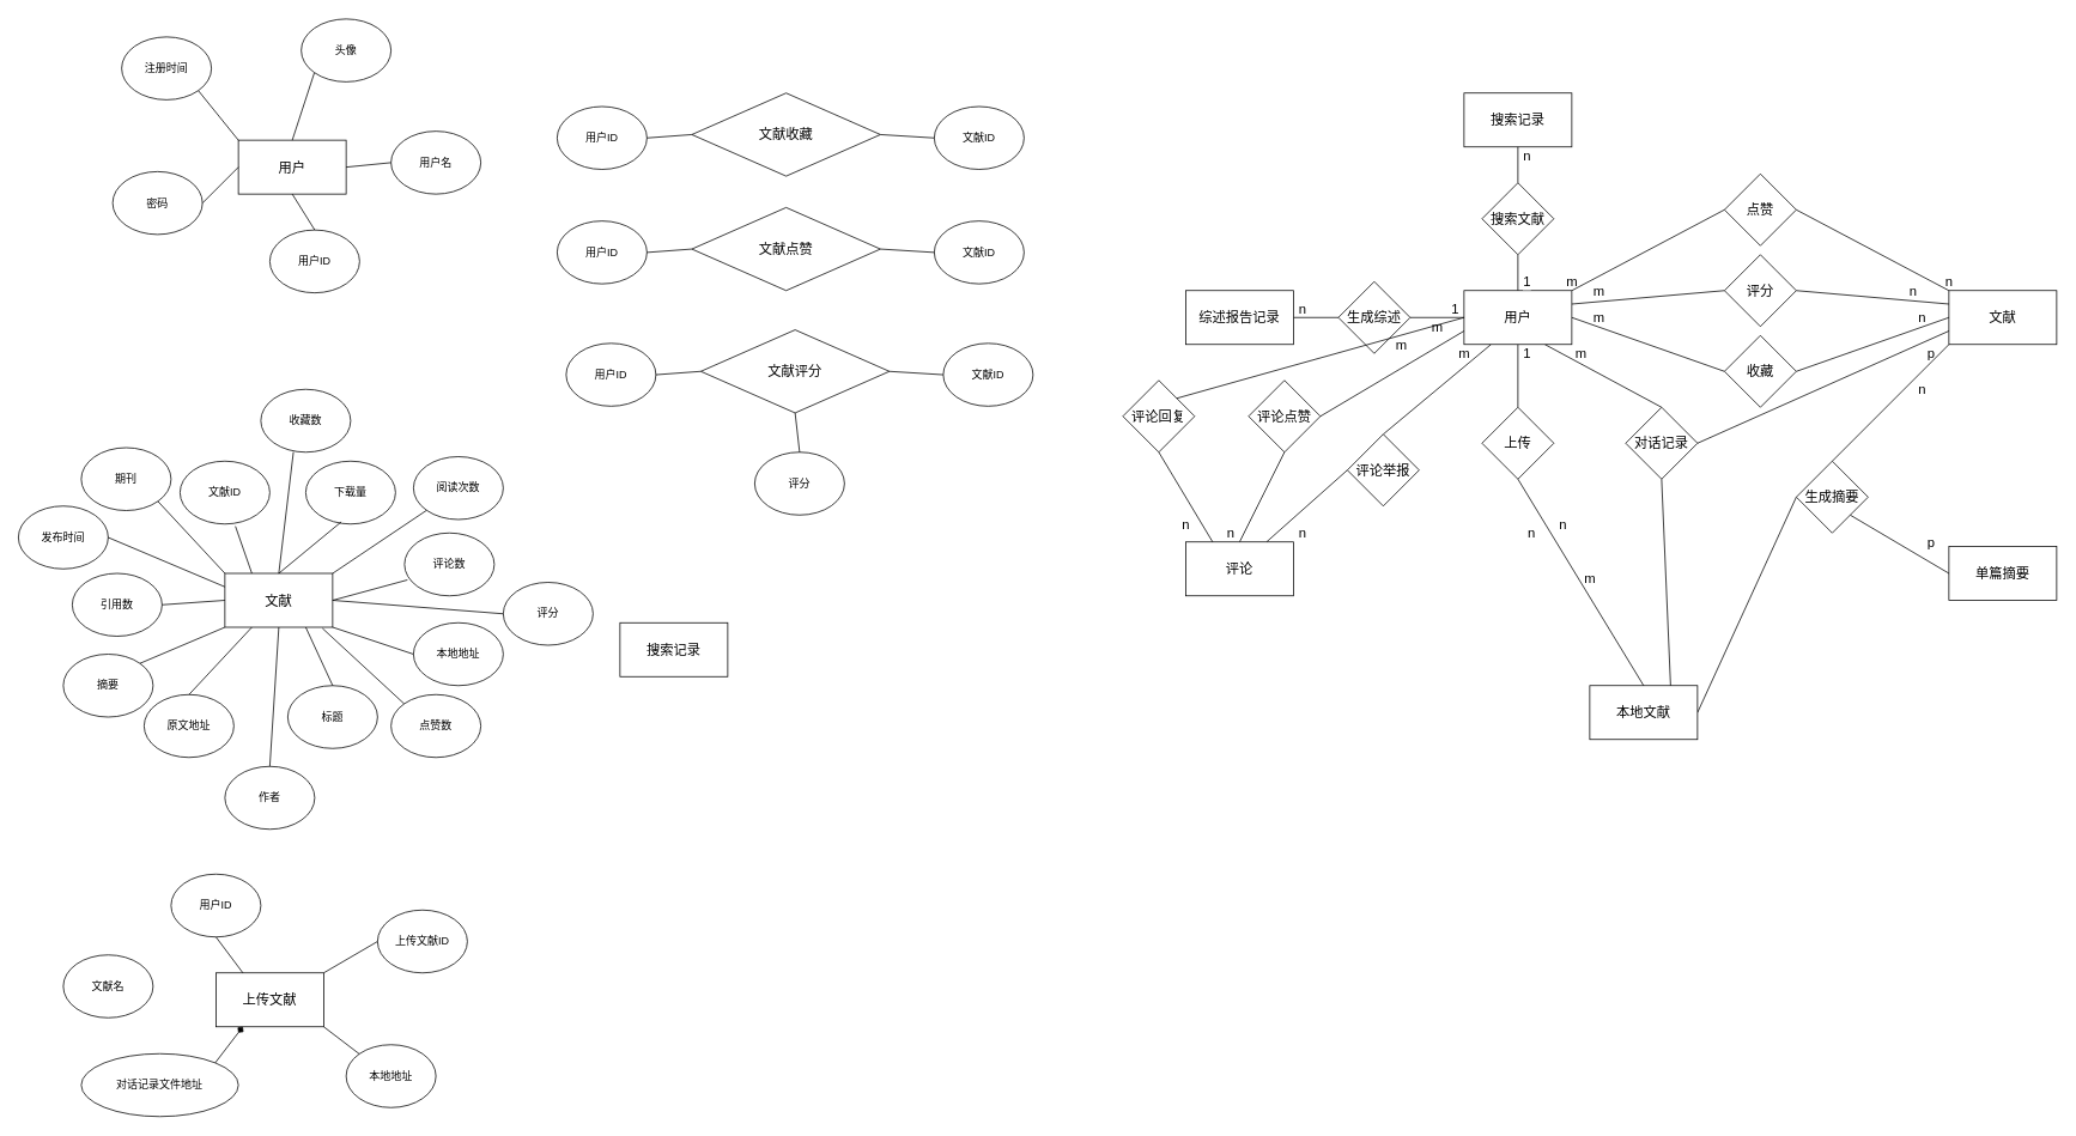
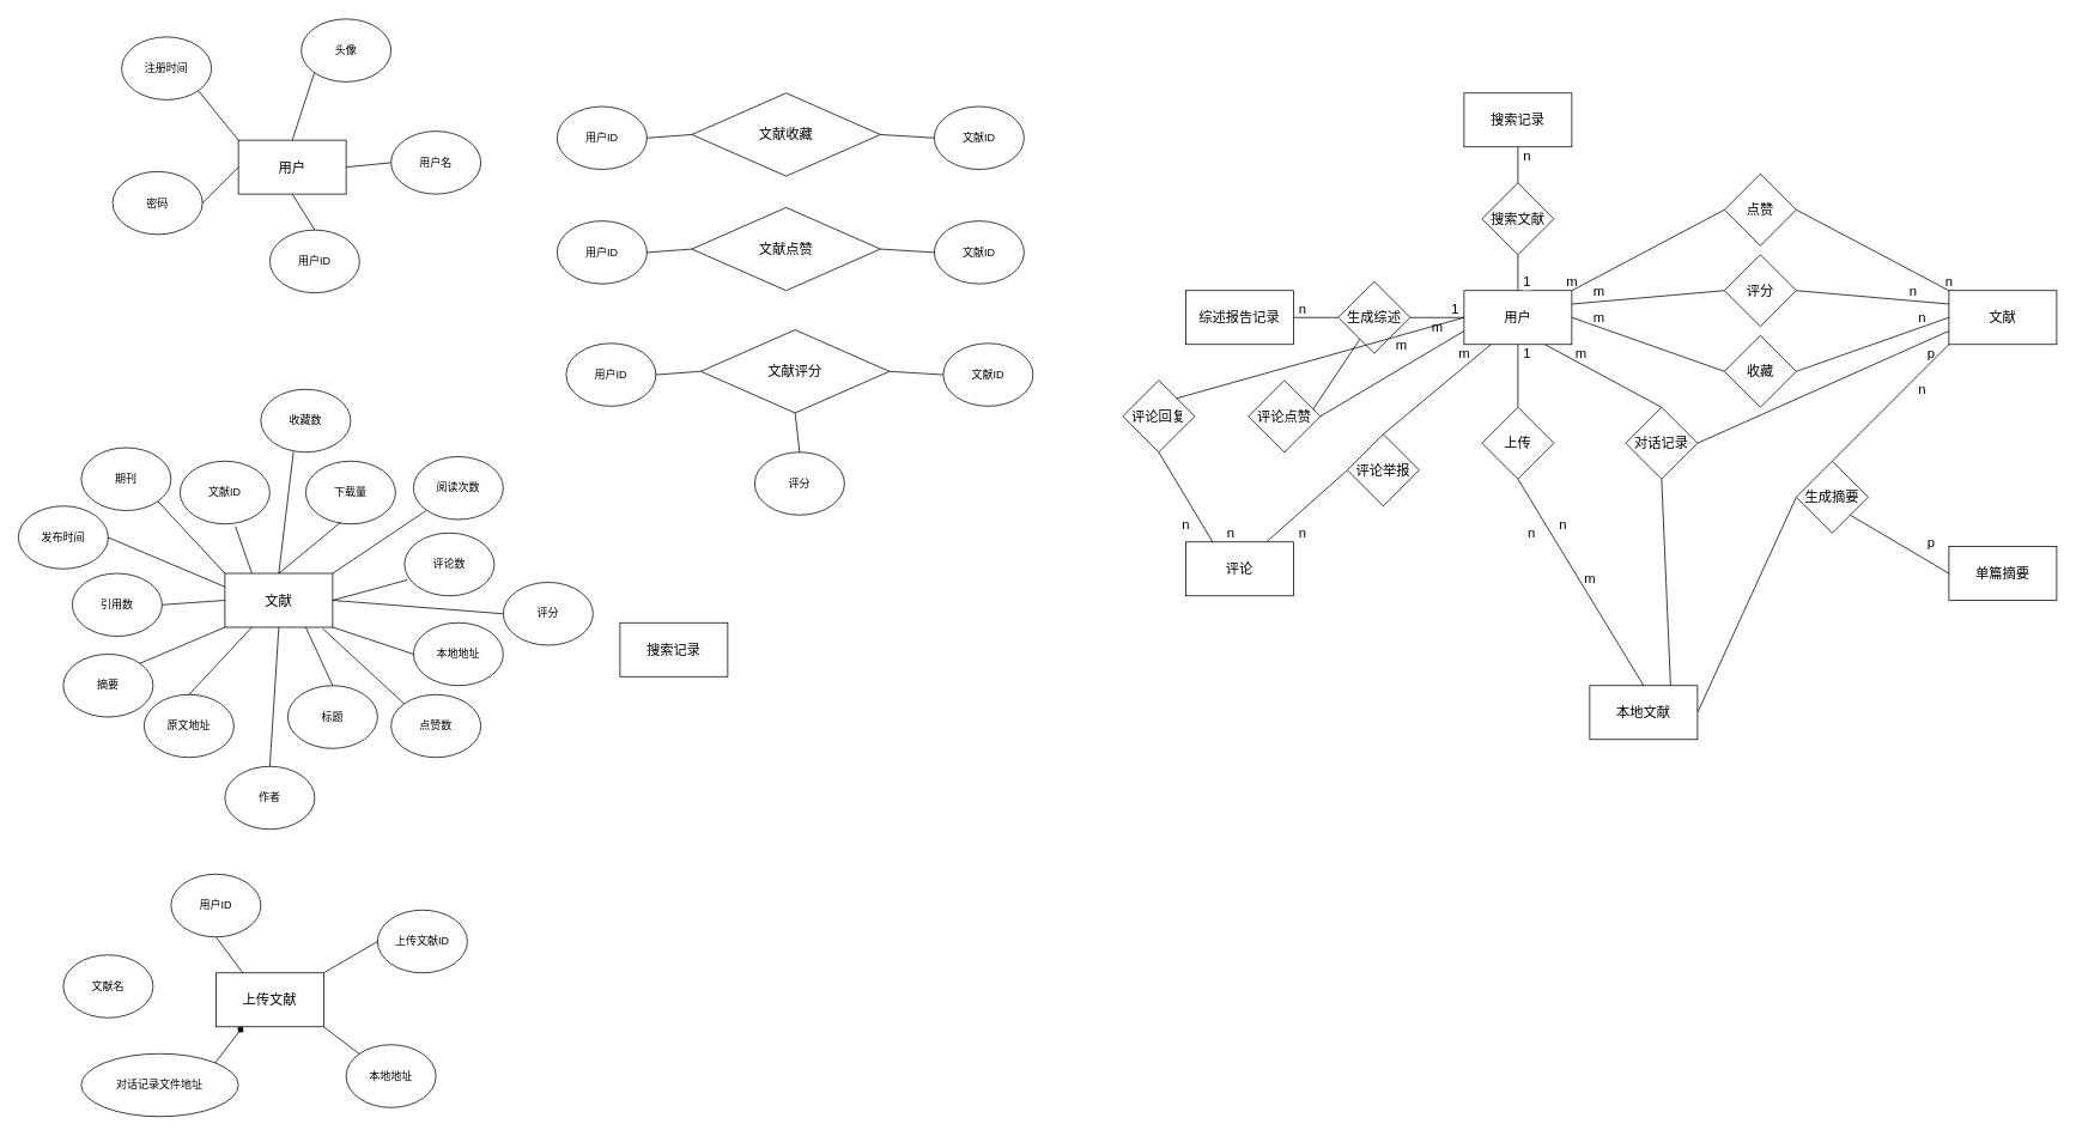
- <mxCell id="53" style="edgeStyle=none;rounded=0;orthogonalLoop=1;jettySize=auto;html=1;exitX=0.5;exitY=1;exitDx=0;exitDy=0;entryX=0.5;entryY=0;entryDx=0;entryDy=0;startArrow=none;startFill=0;endArrow=none;endFill=0;fontSize=15;" edge="1" parent="1" source="55" target="58"><mxGeometry relative="1" as="geometry" /></mxCell>
+ <mxCell id="53" style="edgeStyle=none;rounded=0;orthogonalLoop=1;jettySize=auto;html=1;exitX=0.5;exitY=1;exitDx=0;exitDy=0;startArrow=none;startFill=0;endArrow=none;endFill=0;fontSize=15;" edge="1" parent="1" source="55" target="40"><mxGeometry relative="1" as="geometry" /></mxCell>
